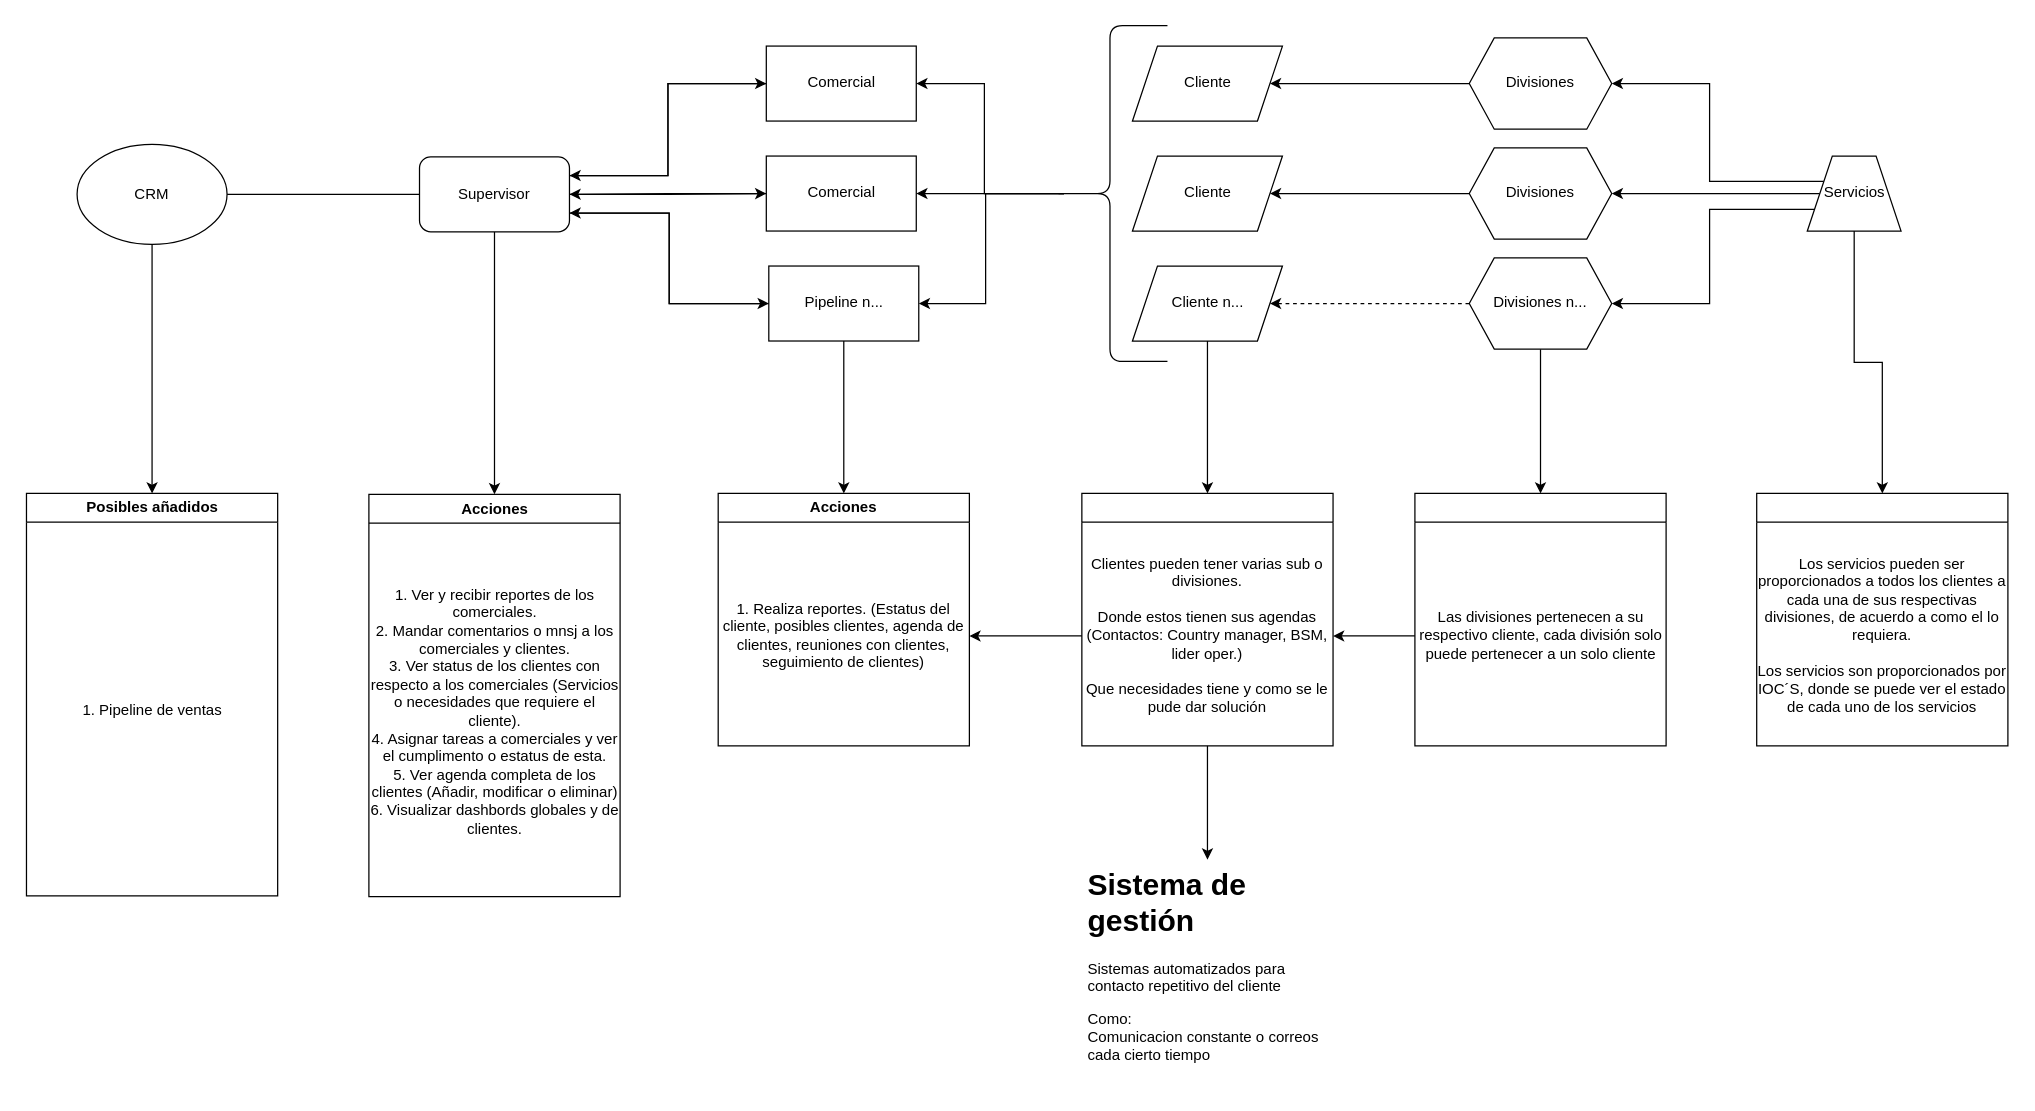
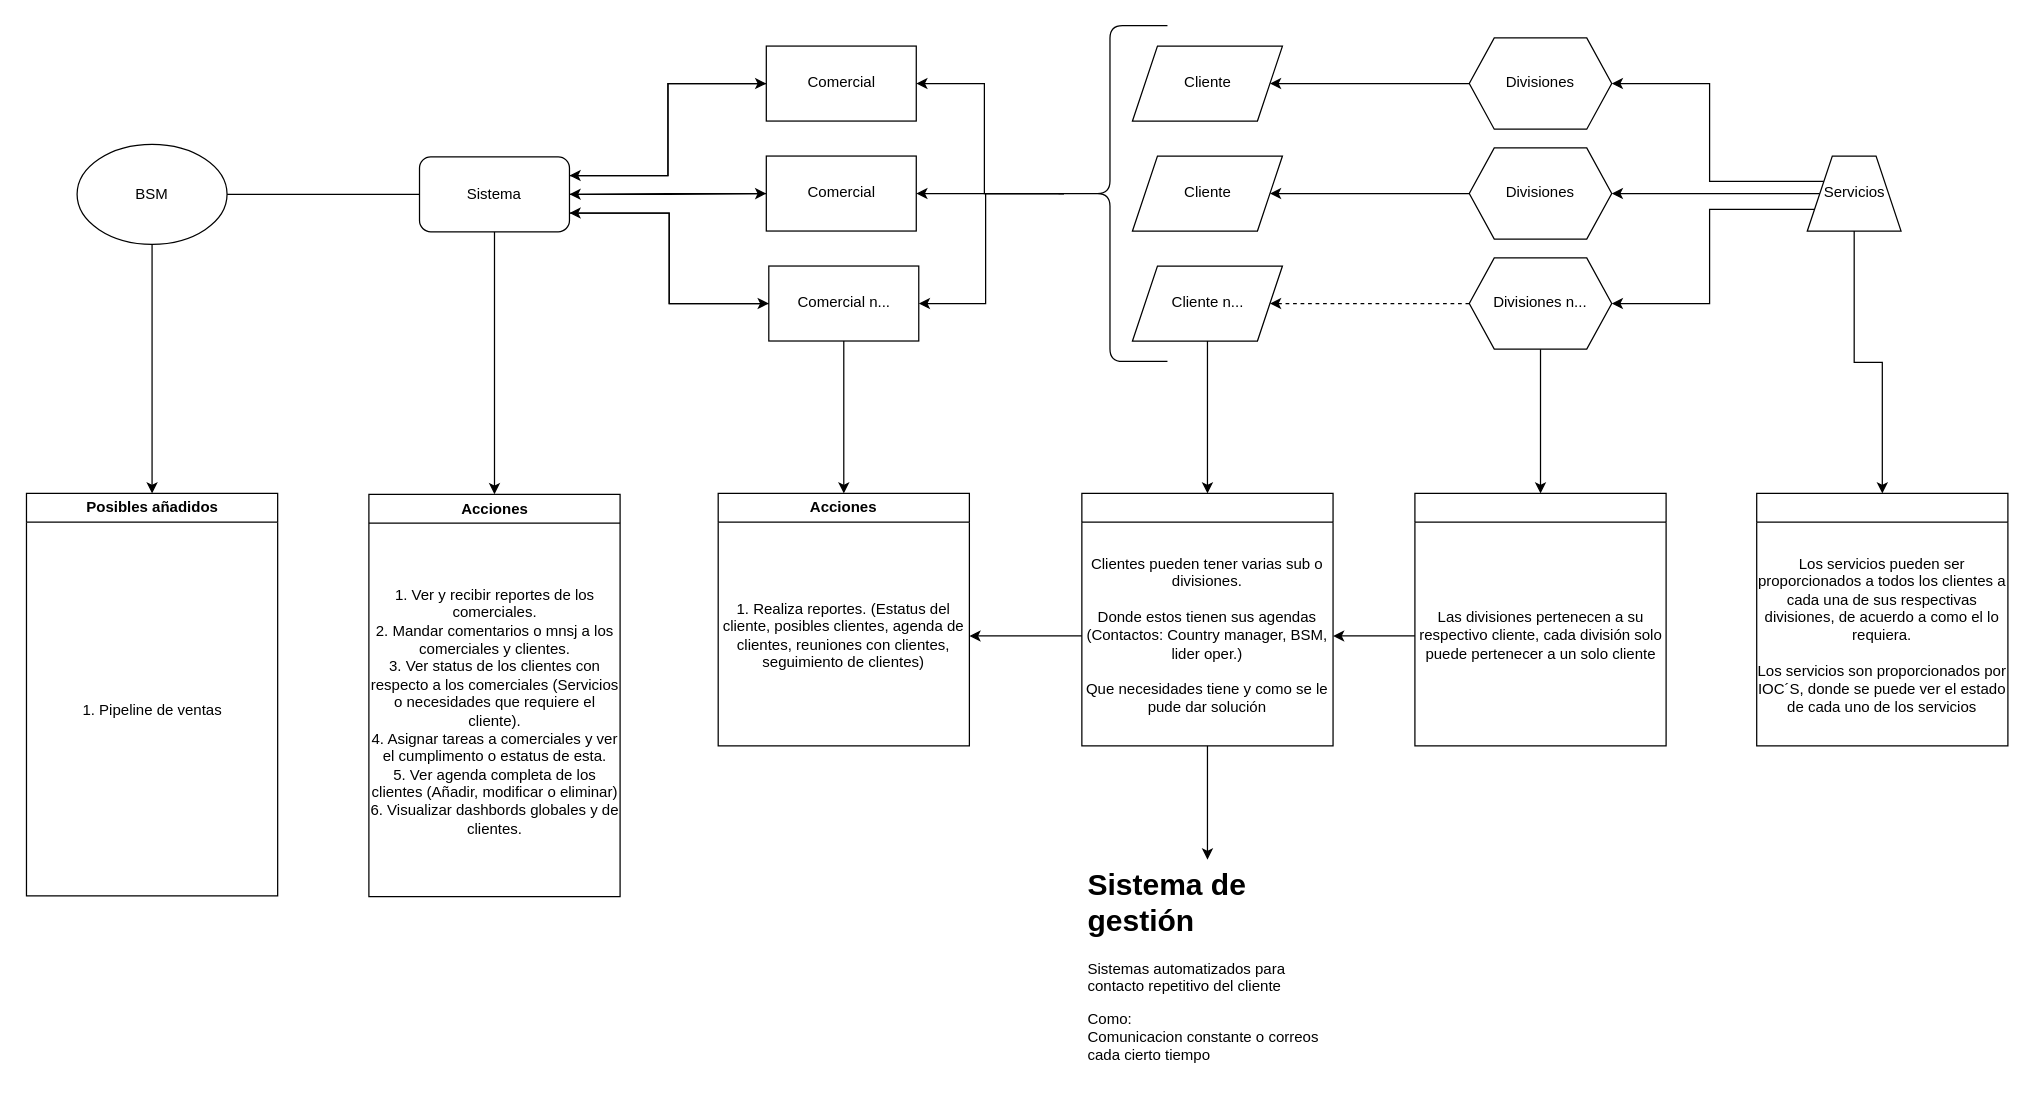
- <mxCell id="4" value="CRM" style="ellipse;whiteSpace=wrap;html=1;direction=west;" parent="1" vertex="1"><mxGeometry x="61" y="115" width="120" height="80" as="geometry" /></mxCell>
+ <mxCell id="4" value="BSM" style="ellipse;whiteSpace=wrap;html=1;direction=west;" parent="1" vertex="1"><mxGeometry x="61" y="115" width="120" height="80" as="geometry" /></mxCell>
- <mxCell id="9" value="Supervisor" style="rounded=1;whiteSpace=wrap;html=1;" parent="1" vertex="1"><mxGeometry x="335" y="125" width="120" height="60" as="geometry" /></mxCell>
+ <mxCell id="9" value="Sistema" style="rounded=1;whiteSpace=wrap;html=1;" parent="1" vertex="1"><mxGeometry x="335" y="125" width="120" height="60" as="geometry" /></mxCell>
- <mxCell id="16" value="Pipeline n..." style="rounded=0;whiteSpace=wrap;html=1;" parent="1" vertex="1"><mxGeometry x="614.5" y="212.37" width="120" height="60" as="geometry" /></mxCell>
+ <mxCell id="16" value="Comercial n..." style="rounded=0;whiteSpace=wrap;html=1;" parent="1" vertex="1"><mxGeometry x="614.5" y="212.37" width="120" height="60" as="geometry" /></mxCell>
